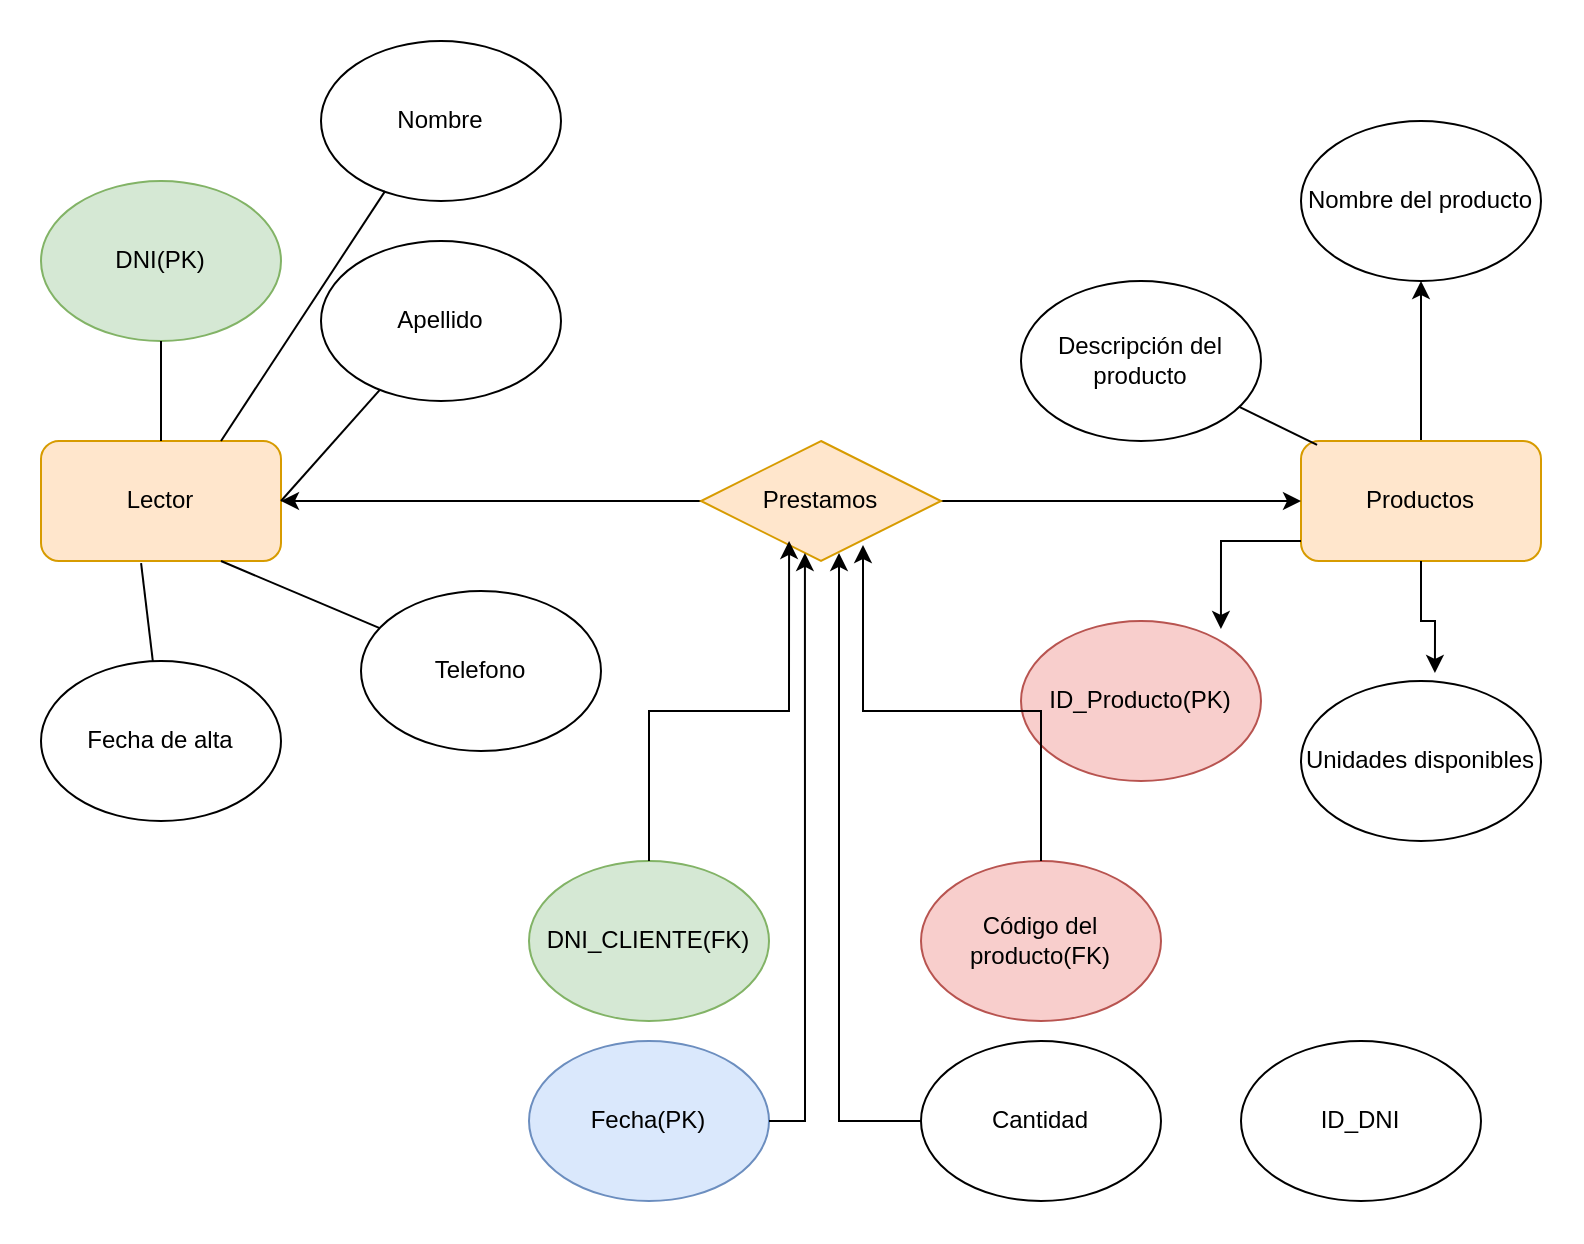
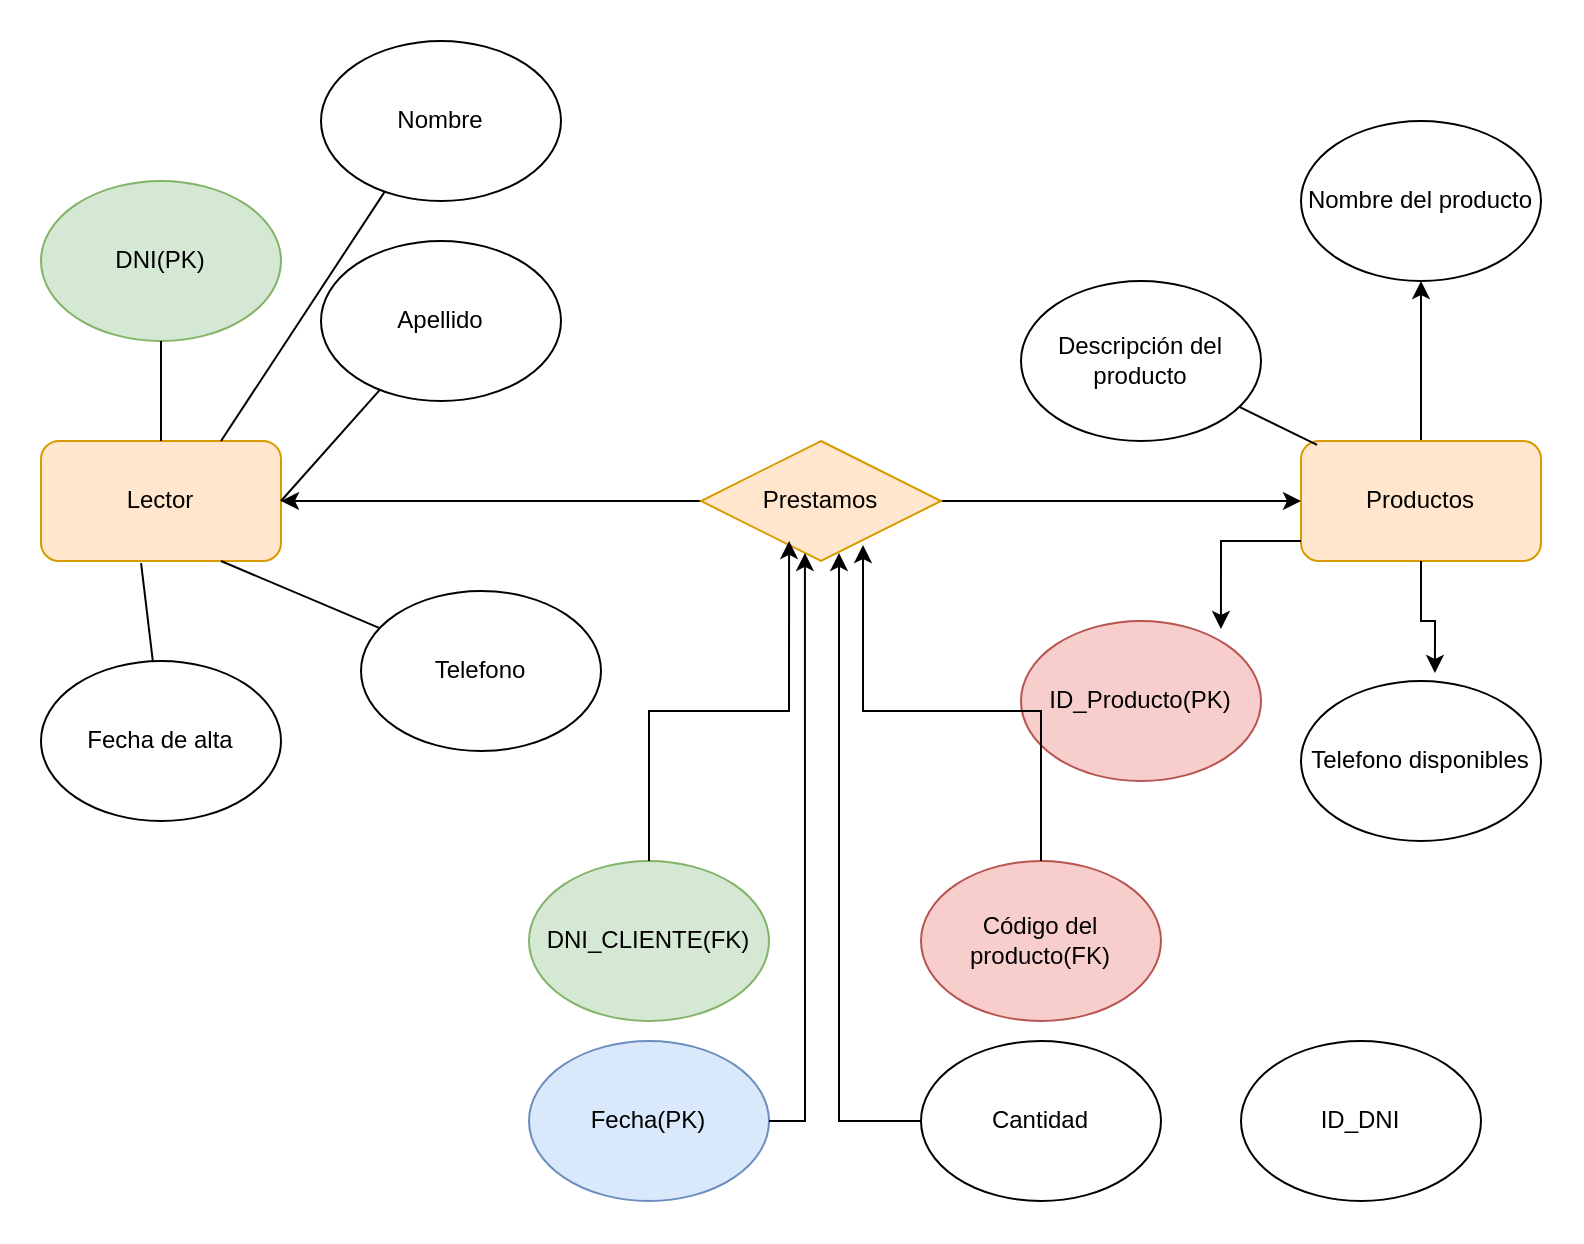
- <mxCell id="18" value="Unidades disponibles" style="ellipse;whiteSpace=wrap;html=1;" vertex="1" parent="1"><mxGeometry x="650" y="340" width="120" height="80" as="geometry" /></mxCell>
+ <mxCell id="18" value="Telefono disponibles" style="ellipse;whiteSpace=wrap;html=1;" vertex="1" parent="1"><mxGeometry x="650" y="340" width="120" height="80" as="geometry" /></mxCell>
